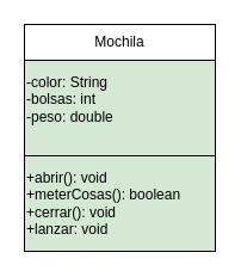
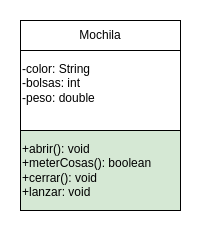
- <mxCell id="2" value="-color: String&lt;div&gt;-bolsas: int&lt;/div&gt;&lt;div&gt;-peso: double&lt;/div&gt;&lt;div style=&quot;&quot;&gt;&lt;br&gt;&lt;/div&gt;" style="rounded=0;whiteSpace=wrap;html=1;align=left;fillColor=#d5e8d4;" vertex="1" parent="1"><mxGeometry x="20" y="50" width="160" height="80" as="geometry" /></mxCell>
+ <mxCell id="2" value="-color: String&lt;div&gt;-bolsas: int&lt;/div&gt;&lt;div&gt;-peso: double&lt;/div&gt;&lt;div style=&quot;&quot;&gt;&lt;br&gt;&lt;/div&gt;" style="rounded=0;whiteSpace=wrap;html=1;align=left;" vertex="1" parent="1"><mxGeometry x="20" y="50" width="160" height="80" as="geometry" /></mxCell>
